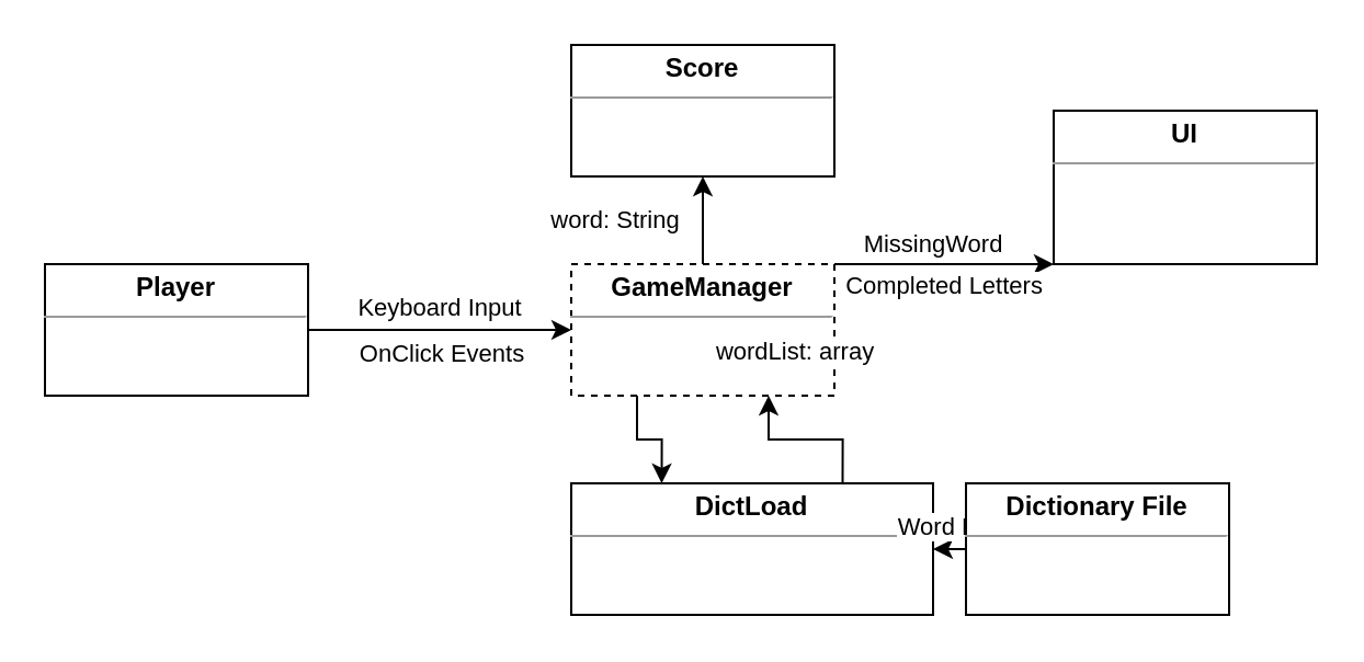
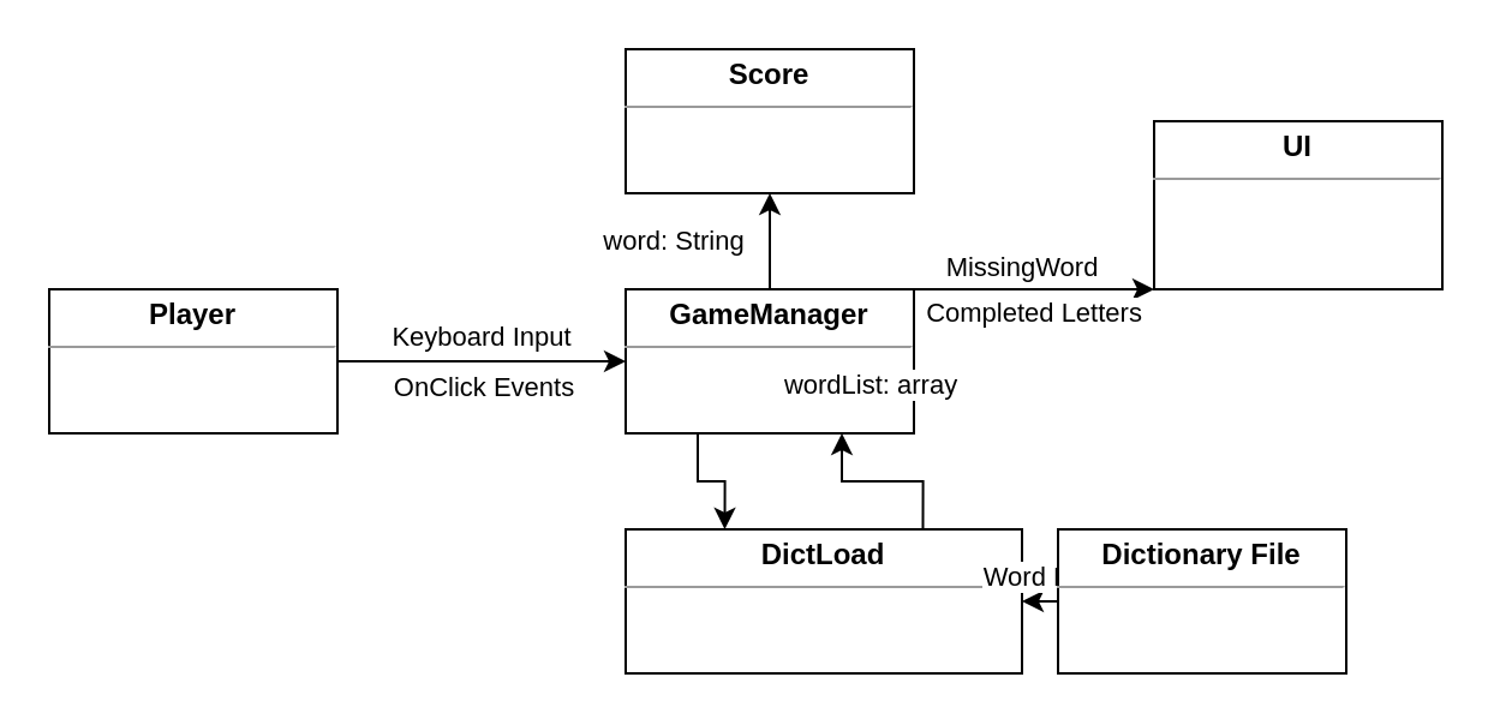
- <mxCell id="6" value="&lt;p style=&quot;margin:0px;margin-top:4px;text-align:center;&quot;&gt;&lt;b&gt;GameManager&lt;/b&gt;&lt;/p&gt;&lt;hr size=&quot;1&quot;&gt;&lt;div style=&quot;height:2px;&quot;&gt;&lt;/div&gt;" style="verticalAlign=top;align=left;overflow=fill;fontSize=12;fontFamily=Helvetica;html=1;whiteSpace=wrap;dashed=1;" vertex="1" parent="1"><mxGeometry x="260" y="120" width="120" height="60" as="geometry" /></mxCell>
+ <mxCell id="6" value="&lt;p style=&quot;margin:0px;margin-top:4px;text-align:center;&quot;&gt;&lt;b&gt;GameManager&lt;/b&gt;&lt;/p&gt;&lt;hr size=&quot;1&quot;&gt;&lt;div style=&quot;height:2px;&quot;&gt;&lt;/div&gt;" style="verticalAlign=top;align=left;overflow=fill;fontSize=12;fontFamily=Helvetica;html=1;whiteSpace=wrap;" vertex="1" parent="1"><mxGeometry x="260" y="120" width="120" height="60" as="geometry" /></mxCell>
